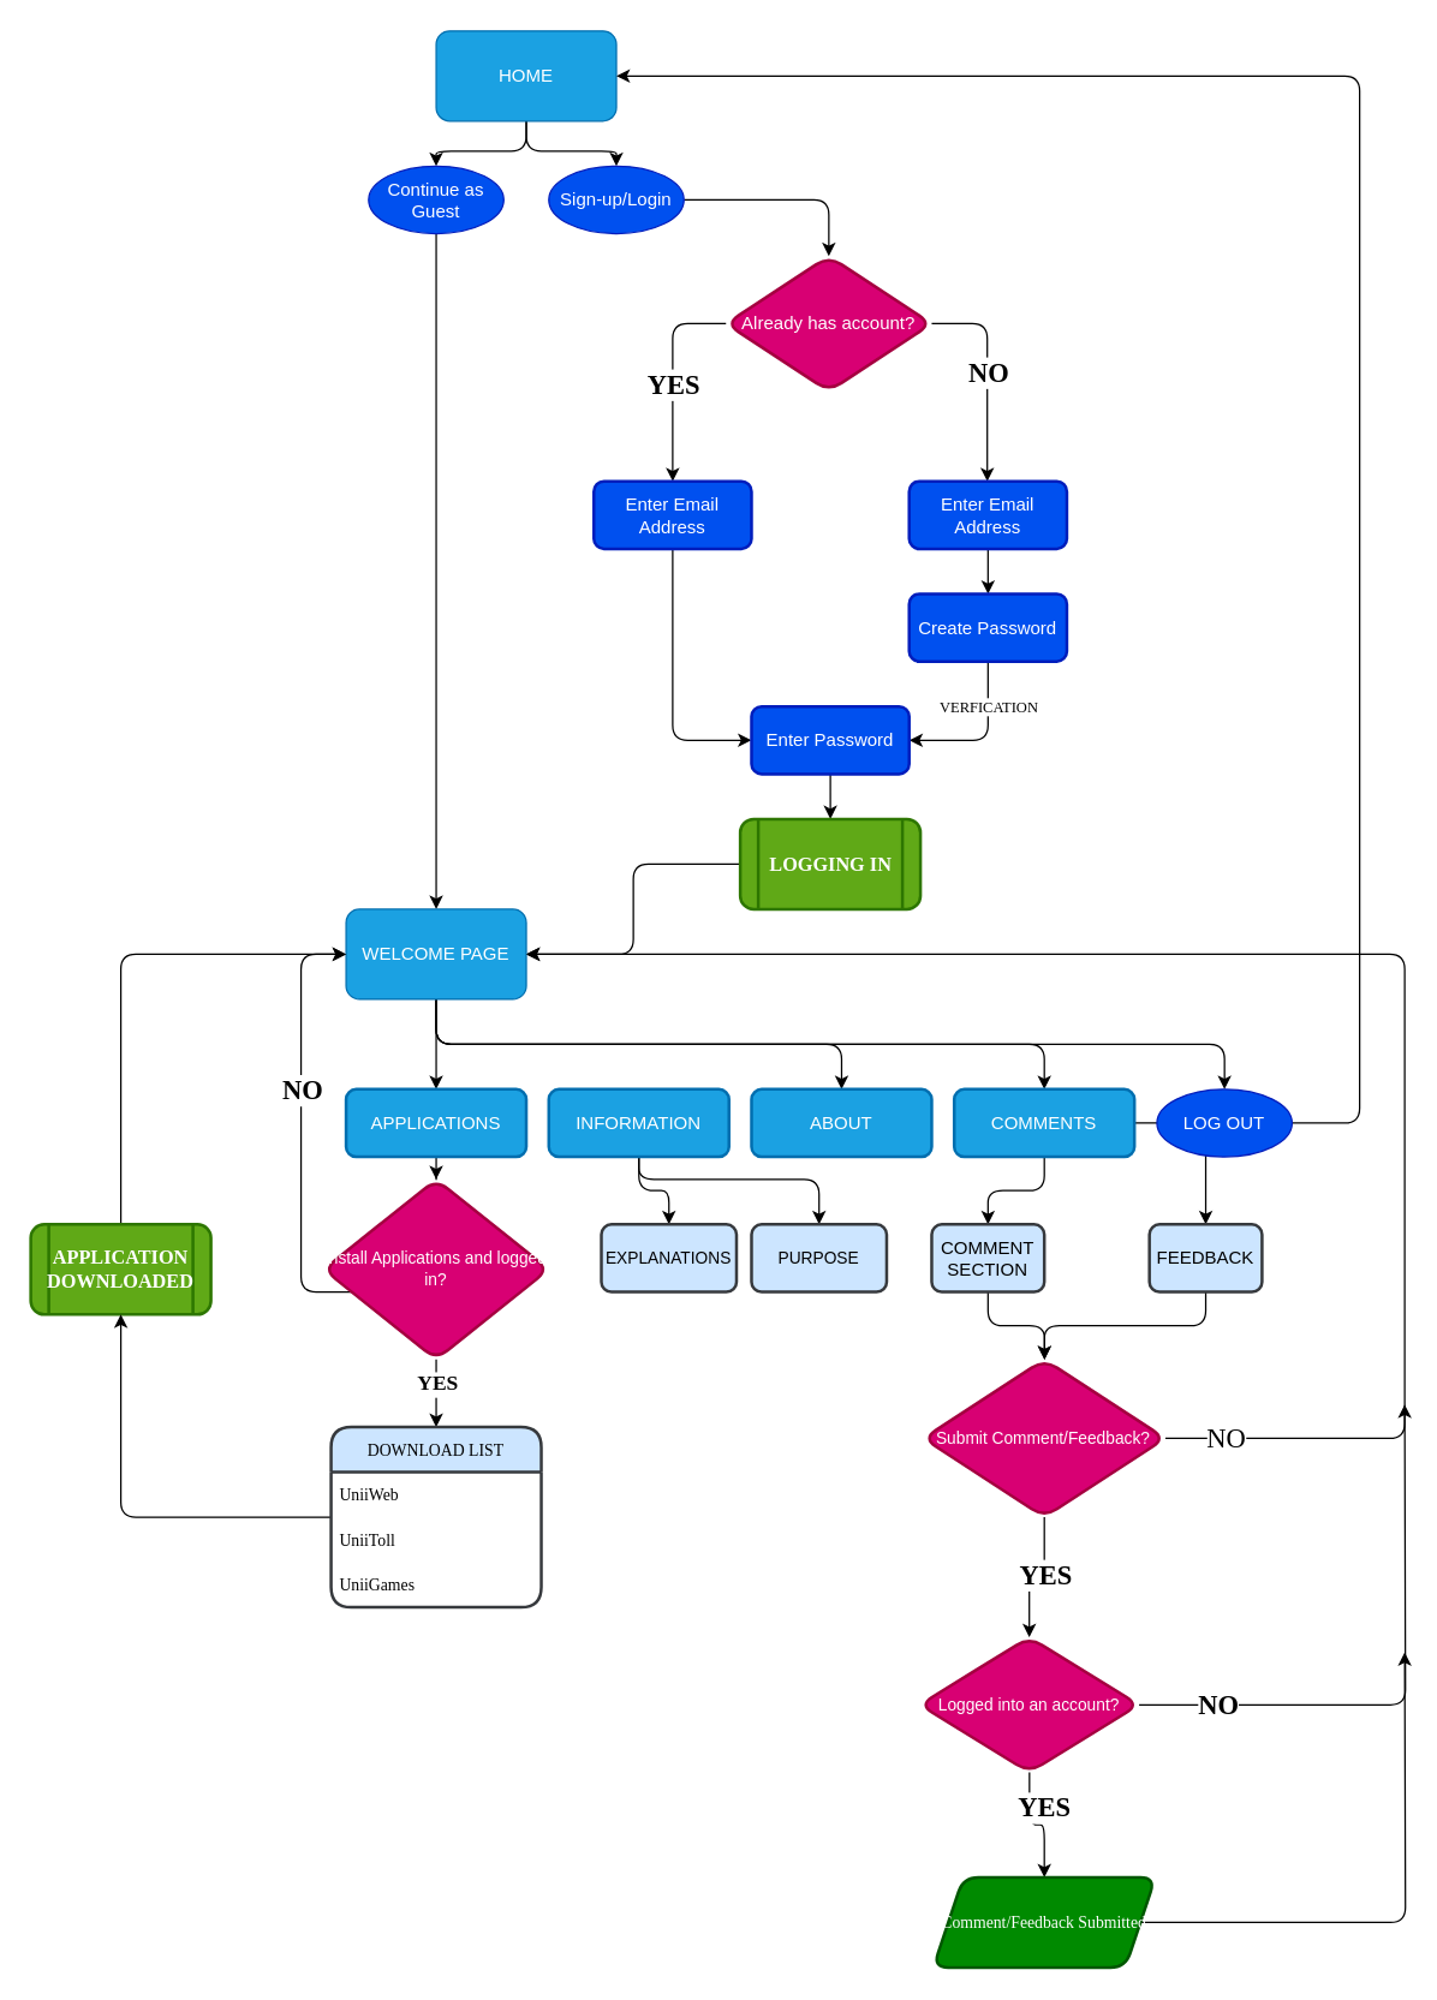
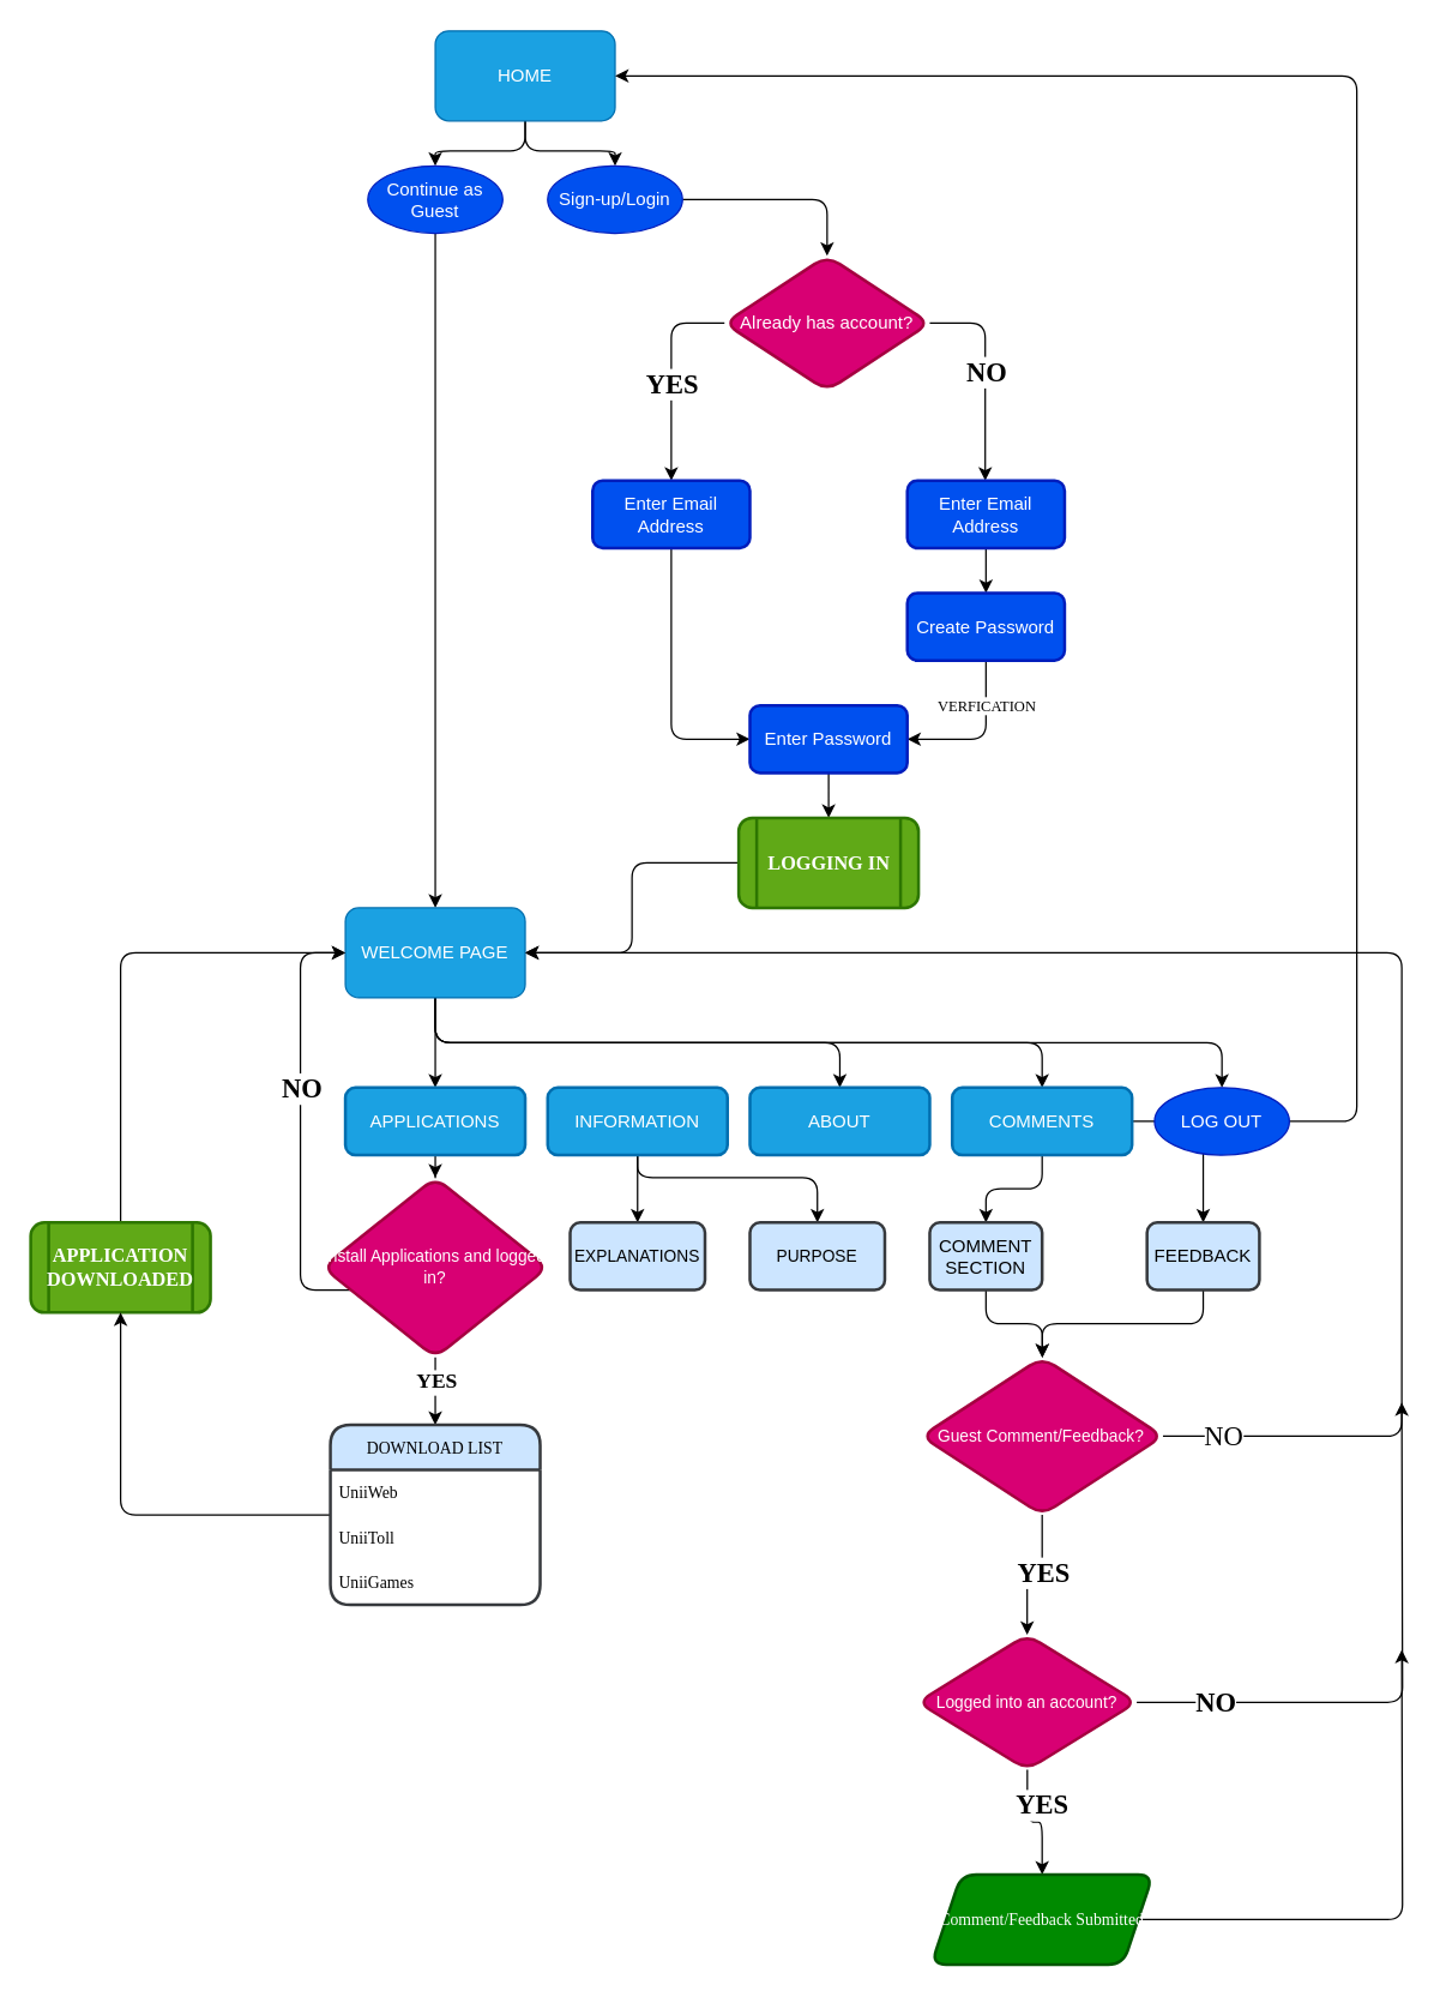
- <mxCell id="64" value="&lt;font style=&quot;font-size: 11px&quot;&gt;EXPLANATIONS&lt;/font&gt;" style="rounded=1;whiteSpace=wrap;html=1;fillColor=#cce5ff;strokeColor=#36393d;strokeWidth=2;" parent="1" vertex="1"><mxGeometry x="400" y="815" width="90" height="45" as="geometry" /></mxCell>
+ <mxCell id="64" value="&lt;font style=&quot;font-size: 11px&quot;&gt;EXPLANATIONS&lt;/font&gt;" style="rounded=1;whiteSpace=wrap;html=1;fillColor=#cce5ff;strokeColor=#36393d;strokeWidth=2;" parent="1" vertex="1"><mxGeometry x="380" y="815" width="90" height="45" as="geometry" /></mxCell>
- <mxCell id="55" value="Submit Comment/Feedback?" style="rhombus;whiteSpace=wrap;html=1;rounded=1;shadow=0;glass=0;sketch=0;strokeColor=#A50040;strokeWidth=2;fontSize=11;fillColor=#d80073;fontColor=#ffffff;" parent="1" vertex="1"><mxGeometry x="614.38" y="905" width="161.25" height="105" as="geometry" /></mxCell>
+ <mxCell id="55" value="Guest Comment/Feedback?" style="rhombus;whiteSpace=wrap;html=1;rounded=1;shadow=0;glass=0;sketch=0;strokeColor=#A50040;strokeWidth=2;fontSize=11;fillColor=#d80073;fontColor=#ffffff;" parent="1" vertex="1"><mxGeometry x="614.38" y="905" width="161.25" height="105" as="geometry" /></mxCell>
